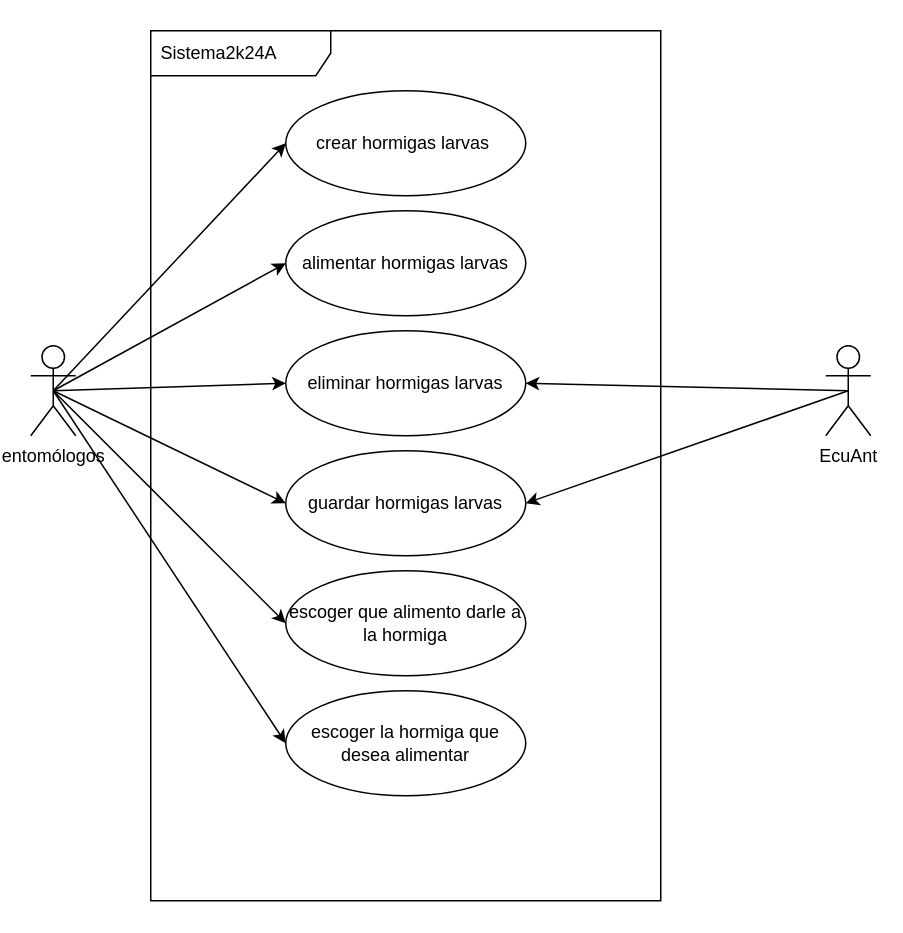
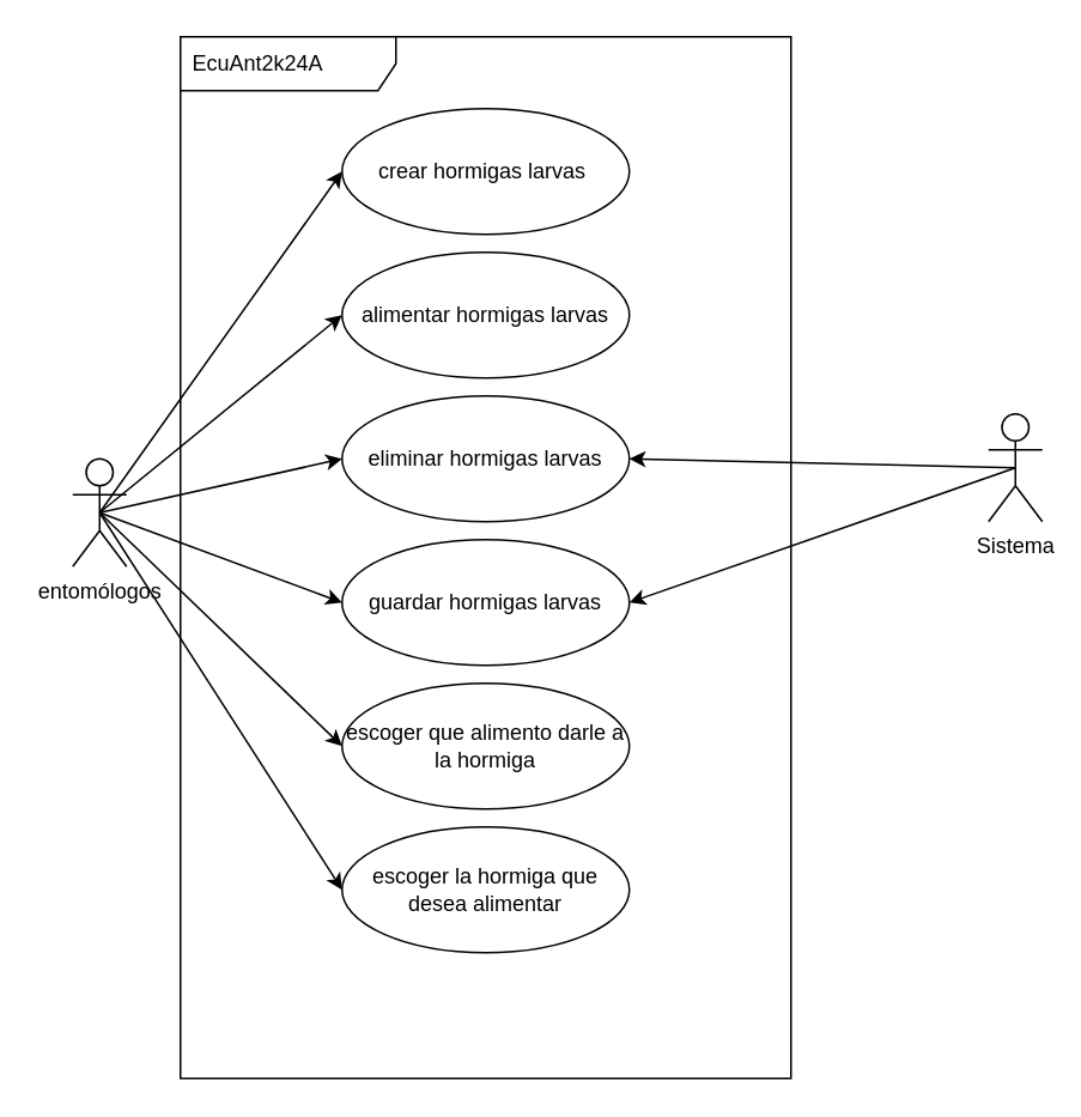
- <mxCell id="18" value="Sistema2k24A" style="shape=umlFrame;whiteSpace=wrap;html=1;width=120;height=30;boundedLbl=1;verticalAlign=middle;align=left;spacingLeft=5;" vertex="1" parent="1"><mxGeometry x="100" y="20" width="340" height="580" as="geometry" /></mxCell>
+ <mxCell id="18" value="EcuAnt2k24A" style="shape=umlFrame;whiteSpace=wrap;html=1;width=120;height=30;boundedLbl=1;verticalAlign=middle;align=left;spacingLeft=5;" vertex="1" parent="1"><mxGeometry x="100" y="20" width="340" height="580" as="geometry" /></mxCell>
- <mxCell id="8" value="entomólogos" style="shape=umlActor;verticalLabelPosition=bottom;verticalAlign=top;html=1;outlineConnect=0;" vertex="1" parent="1"><mxGeometry x="20" y="230" width="30" height="60" as="geometry" /></mxCell>
+ <mxCell id="8" value="entomólogos" style="shape=umlActor;verticalLabelPosition=bottom;verticalAlign=top;html=1;outlineConnect=0;" vertex="1" parent="1"><mxGeometry x="40" y="255" width="30" height="60" as="geometry" /></mxCell>
- <mxCell id="17" value="EcuAnt" style="shape=umlActor;verticalLabelPosition=bottom;verticalAlign=top;html=1;outlineConnect=0;" vertex="1" parent="1"><mxGeometry x="550" y="230" width="30" height="60" as="geometry" /></mxCell>
+ <mxCell id="17" value="Sistema" style="shape=umlActor;verticalLabelPosition=bottom;verticalAlign=top;html=1;outlineConnect=0;" vertex="1" parent="1"><mxGeometry x="550" y="230" width="30" height="60" as="geometry" /></mxCell>
